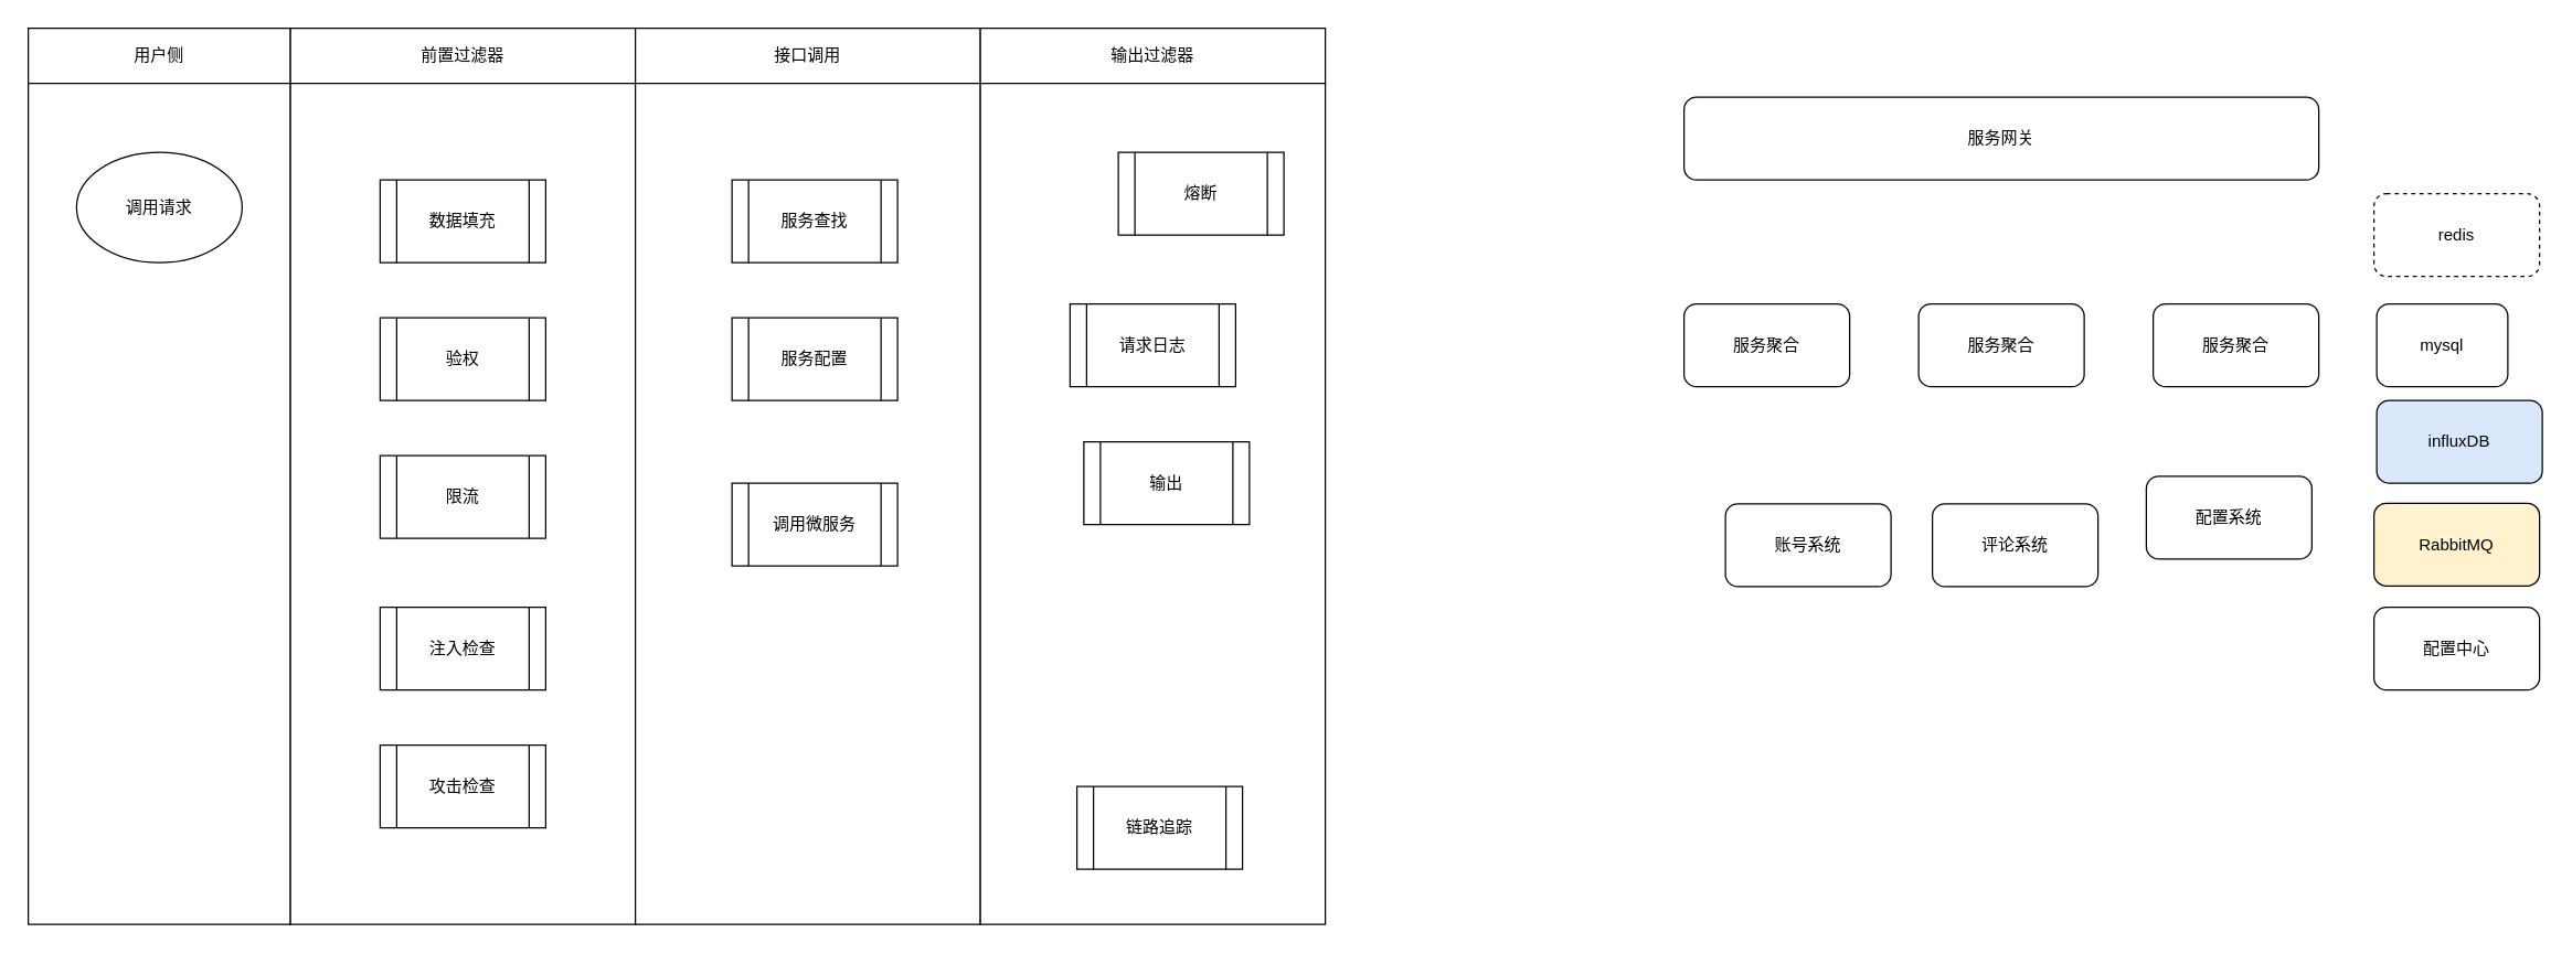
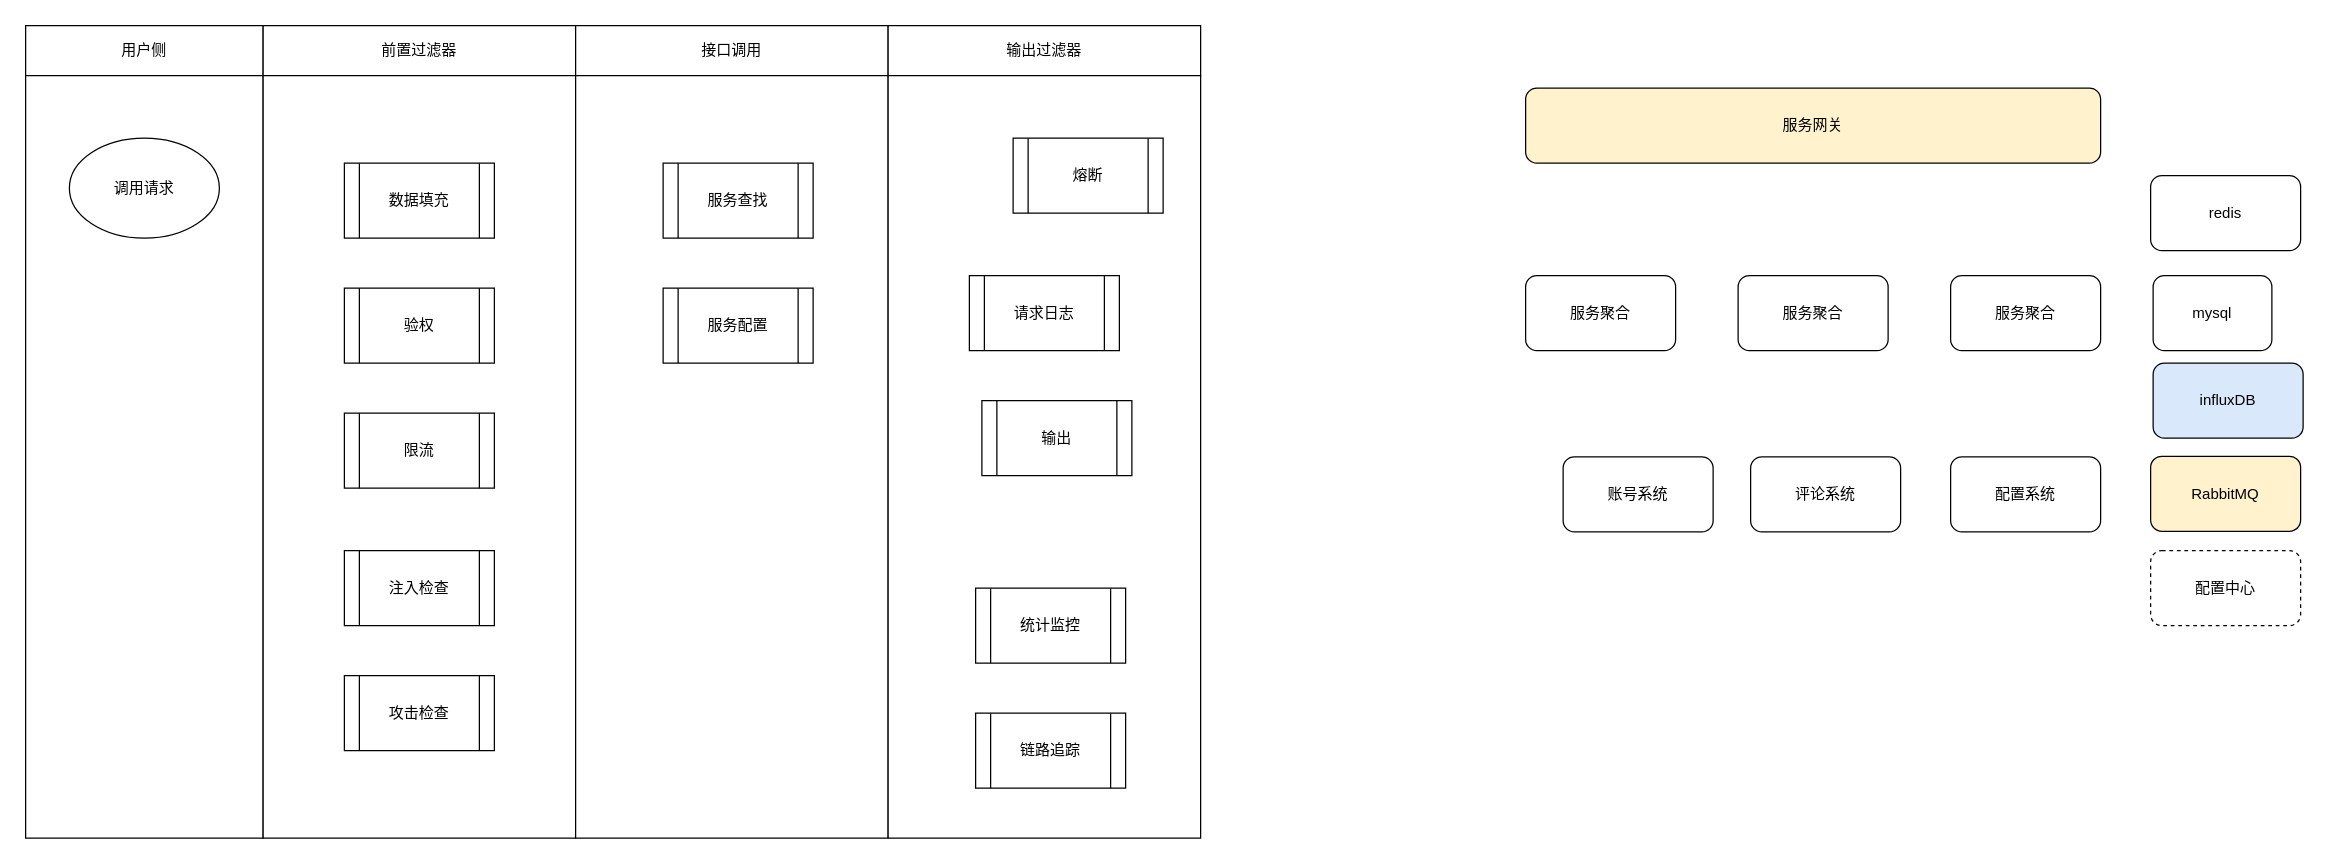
- <mxCell id="26" value="服务网关" style="rounded=1;whiteSpace=wrap;html=1;" vertex="1" parent="25"><mxGeometry width="460" height="60" as="geometry" /></mxCell>
+ <mxCell id="26" value="服务网关" style="rounded=1;whiteSpace=wrap;html=1;fillColor=#fff2cc;" vertex="1" parent="25"><mxGeometry width="460" height="60" as="geometry" /></mxCell>
- <mxCell id="27" value="redis" style="rounded=1;whiteSpace=wrap;html=1;dashed=1;" vertex="1" parent="25"><mxGeometry x="500" y="70" width="120" height="60" as="geometry" /></mxCell>
+ <mxCell id="27" value="redis" style="rounded=1;whiteSpace=wrap;html=1;" vertex="1" parent="25"><mxGeometry x="500" y="70" width="120" height="60" as="geometry" /></mxCell>
- <mxCell id="32" value="配置系统" style="rounded=1;whiteSpace=wrap;html=1;" vertex="1" parent="25"><mxGeometry x="335" y="275" width="120" height="60" as="geometry" /></mxCell>
+ <mxCell id="32" value="配置系统" style="rounded=1;whiteSpace=wrap;html=1;" vertex="1" parent="25"><mxGeometry x="340" y="295" width="120" height="60" as="geometry" /></mxCell>
- <mxCell id="12" value="调用微服务" style="shape=process;whiteSpace=wrap;html=1;backgroundOutline=1;" parent="2" vertex="1"><mxGeometry x="510" y="330" width="120" height="60" as="geometry" /></mxCell>
- <mxCell id="37" value="配置中心" style="rounded=1;whiteSpace=wrap;html=1;" vertex="1" parent="25"><mxGeometry x="500" y="370" width="120" height="60" as="geometry" /></mxCell>
+ <mxCell id="37" value="配置中心" style="rounded=1;whiteSpace=wrap;html=1;dashed=1;" vertex="1" parent="25"><mxGeometry x="500" y="370" width="120" height="60" as="geometry" /></mxCell>
+ <mxCell id="22" value="统计监控" style="shape=process;whiteSpace=wrap;html=1;backgroundOutline=1;" parent="2" vertex="1"><mxGeometry x="760" y="450" width="120" height="60" as="geometry" /></mxCell>
